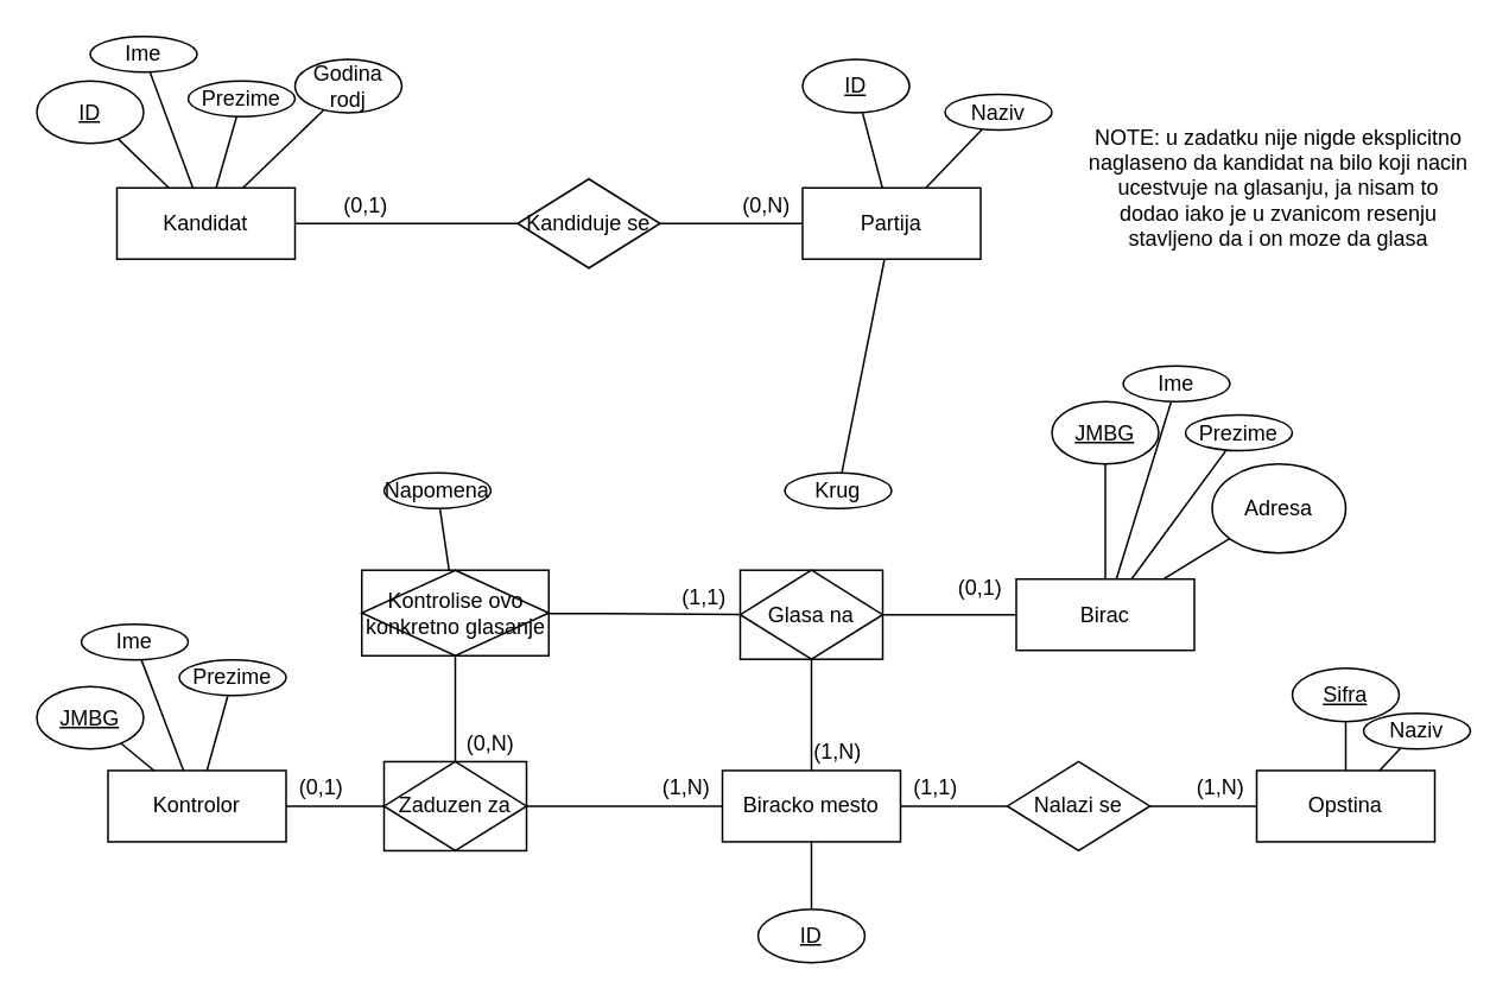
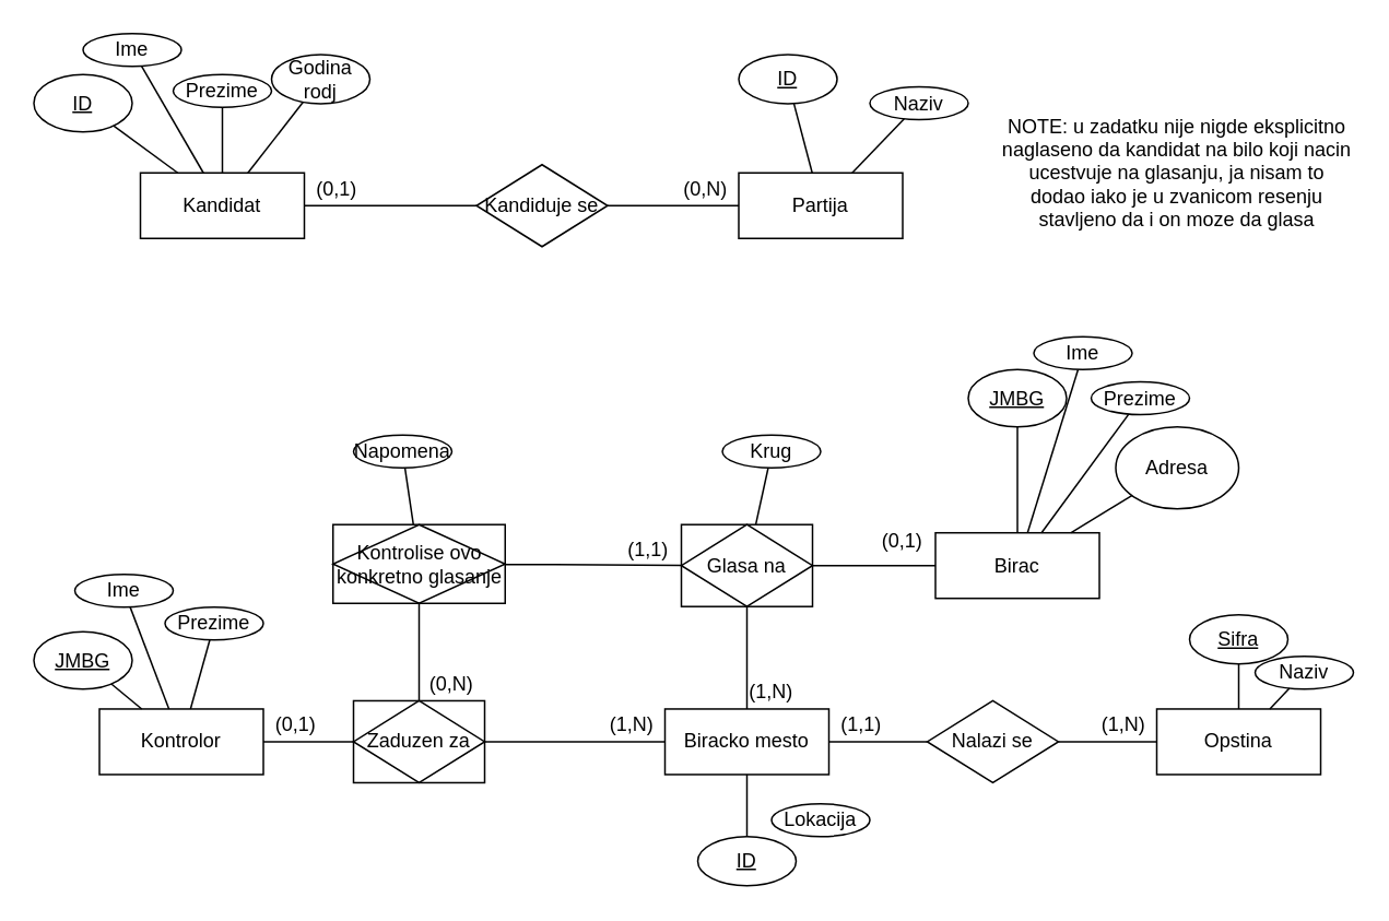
- <mxCell id="6" value="Kandidat" style="whiteSpace=wrap;html=1;align=center;" parent="1" vertex="1"><mxGeometry x="65" y="105" width="100" height="40" as="geometry" /></mxCell>
+ <mxCell id="6" value="Kandidat" style="whiteSpace=wrap;html=1;align=center;" parent="1" vertex="1"><mxGeometry x="85" y="105" width="100" height="40" as="geometry" /></mxCell>
- <mxCell id="62" value="" style="endArrow=none;html=1;rounded=0;" edge="1" parent="1" source="61" target="2"><mxGeometry relative="1" as="geometry"><mxPoint x="712.5" y="140.18" as="sourcePoint" /><mxPoint x="431.171" y="334.82" as="targetPoint" /></mxGeometry></mxCell>
+ <mxCell id="62" value="" style="endArrow=none;html=1;rounded=0;" edge="1" parent="1" source="61" target="56"><mxGeometry relative="1" as="geometry"><mxPoint x="712.5" y="140.18" as="sourcePoint" /><mxPoint x="431.171" y="334.82" as="targetPoint" /></mxGeometry></mxCell>
+ <mxCell id="23" value="Lokacija" style="ellipse;whiteSpace=wrap;html=1;align=center;" vertex="1" parent="1"><mxGeometry x="470" y="490" width="60" height="20" as="geometry" /></mxCell>
